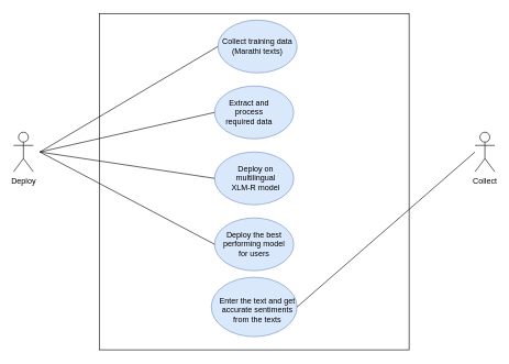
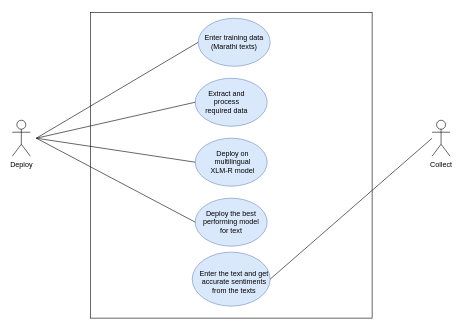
- <mxCell id="6" value="Collect training data (Marathi texts)" style="text;html=1;strokeColor=none;fillColor=none;align=center;verticalAlign=middle;whiteSpace=wrap;rounded=0;" parent="1" vertex="1"><mxGeometry x="335" y="50" width="110" height="40" as="geometry" /></mxCell>
+ <mxCell id="6" value="Enter training data (Marathi texts)" style="text;html=1;strokeColor=none;fillColor=none;align=center;verticalAlign=middle;whiteSpace=wrap;rounded=0;" parent="1" vertex="1"><mxGeometry x="335" y="50" width="110" height="40" as="geometry" /></mxCell>
- <mxCell id="12" value="Deploy the best performing model for users" style="text;html=1;strokeColor=none;fillColor=none;align=center;verticalAlign=middle;whiteSpace=wrap;rounded=0;" parent="1" vertex="1"><mxGeometry x="330" y="340" width="110" height="60" as="geometry" /></mxCell>
+ <mxCell id="12" value="Deploy the best performing model for text" style="text;html=1;strokeColor=none;fillColor=none;align=center;verticalAlign=middle;whiteSpace=wrap;rounded=0;" parent="1" vertex="1"><mxGeometry x="330" y="340" width="110" height="60" as="geometry" /></mxCell>
